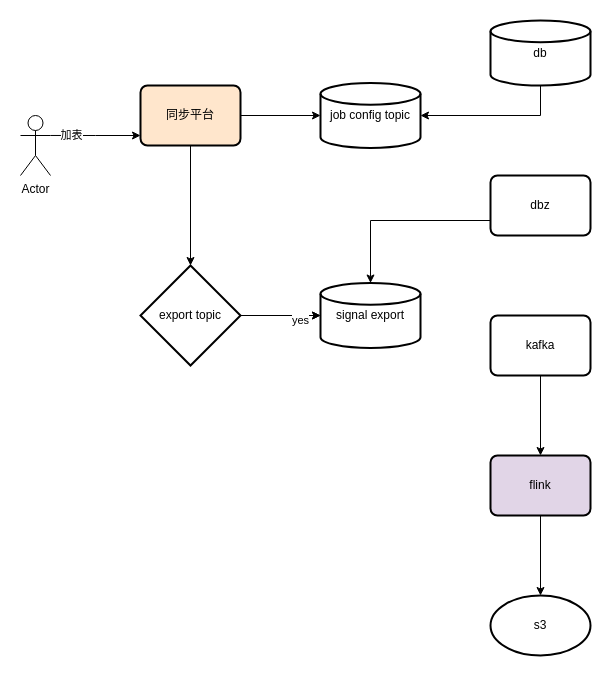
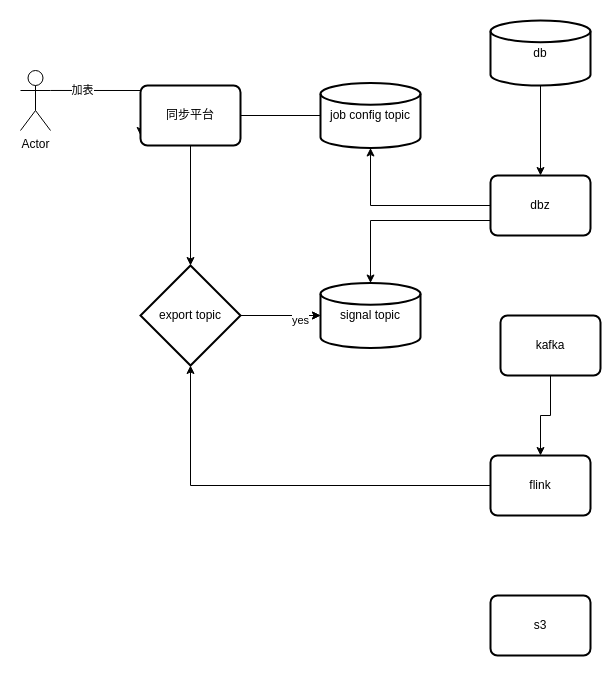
- <mxCell id="7" value="同步平台" style="rounded=1;whiteSpace=wrap;html=1;absoluteArcSize=1;arcSize=14;strokeWidth=2;fillColor=#ffe6cc;" vertex="1" parent="1"><mxGeometry x="140" y="85" width="100" height="60" as="geometry" /></mxCell>
+ <mxCell id="7" value="同步平台" style="rounded=1;whiteSpace=wrap;html=1;absoluteArcSize=1;arcSize=14;strokeWidth=2;" vertex="1" parent="1"><mxGeometry x="140" y="85" width="100" height="60" as="geometry" /></mxCell>
- <mxCell id="5" style="edgeStyle=orthogonalEdgeStyle;rounded=0;orthogonalLoop=1;jettySize=auto;html=1;entryX=0;entryY=0.5;entryDx=0;entryDy=0;entryPerimeter=0;" edge="1" parent="1" source="7" target="8"><mxGeometry relative="1" as="geometry"><mxPoint x="300" y="135" as="targetPoint" /></mxGeometry></mxCell>
+ <mxCell id="5" style="edgeStyle=orthogonalEdgeStyle;rounded=0;orthogonalLoop=1;jettySize=auto;html=1;entryX=0;entryY=0.5;entryDx=0;entryDy=0;entryPerimeter=0;endArrow=none;" edge="1" parent="1" source="7" target="8"><mxGeometry relative="1" as="geometry"><mxPoint x="300" y="135" as="targetPoint" /></mxGeometry></mxCell>
- <mxCell id="17" style="edgeStyle=orthogonalEdgeStyle;rounded=0;orthogonalLoop=1;jettySize=auto;html=1;exitX=0.5;exitY=1;exitDx=0;exitDy=0;exitPerimeter=0;" edge="1" parent="1" source="18" target="8"><mxGeometry relative="1" as="geometry" /></mxCell>
+ <mxCell id="17" style="edgeStyle=orthogonalEdgeStyle;rounded=0;orthogonalLoop=1;jettySize=auto;html=1;exitX=0.5;exitY=1;exitDx=0;exitDy=0;exitPerimeter=0;entryX=0.5;entryY=0;entryDx=0;entryDy=0;" edge="1" parent="1" source="18" target="16"><mxGeometry relative="1" as="geometry" /></mxCell>
- <mxCell id="4" value="Actor" style="shape=umlActor;verticalLabelPosition=bottom;verticalAlign=top;html=1;" vertex="1" parent="1"><mxGeometry x="20" y="115" width="30" height="60" as="geometry" /></mxCell>
+ <mxCell id="4" value="Actor" style="shape=umlActor;verticalLabelPosition=bottom;verticalAlign=top;html=1;" vertex="1" parent="1"><mxGeometry x="20" y="70" width="30" height="60" as="geometry" /></mxCell>
+ <mxCell id="14" style="edgeStyle=orthogonalEdgeStyle;rounded=0;orthogonalLoop=1;jettySize=auto;html=1;exitX=0;exitY=0.5;exitDx=0;exitDy=0;" edge="1" parent="1" source="16" target="8"><mxGeometry relative="1" as="geometry" /></mxCell>
- <mxCell id="13" value="signal export" style="strokeWidth=2;html=1;shape=mxgraph.flowchart.database;whiteSpace=wrap;" vertex="1" parent="1"><mxGeometry x="320" y="282.5" width="100" height="65" as="geometry" /></mxCell>
+ <mxCell id="13" value="signal topic" style="strokeWidth=2;html=1;shape=mxgraph.flowchart.database;whiteSpace=wrap;" vertex="1" parent="1"><mxGeometry x="320" y="282.5" width="100" height="65" as="geometry" /></mxCell>
- <mxCell id="20" value="kafka" style="rounded=1;whiteSpace=wrap;html=1;absoluteArcSize=1;arcSize=14;strokeWidth=2;" vertex="1" parent="1"><mxGeometry x="490" y="315" width="100" height="60" as="geometry" /></mxCell>
+ <mxCell id="20" value="kafka" style="rounded=1;whiteSpace=wrap;html=1;absoluteArcSize=1;arcSize=14;strokeWidth=2;" vertex="1" parent="1"><mxGeometry x="500" y="315" width="100" height="60" as="geometry" /></mxCell>
- <mxCell id="22" value="flink" style="rounded=1;whiteSpace=wrap;html=1;absoluteArcSize=1;arcSize=14;strokeWidth=2;fillColor=#e1d5e7;" vertex="1" parent="1"><mxGeometry x="490" y="455" width="100" height="60" as="geometry" /></mxCell>
+ <mxCell id="22" value="flink" style="rounded=1;whiteSpace=wrap;html=1;absoluteArcSize=1;arcSize=14;strokeWidth=2;" vertex="1" parent="1"><mxGeometry x="490" y="455" width="100" height="60" as="geometry" /></mxCell>
- <mxCell id="21" value="" style="edgeStyle=orthogonalEdgeStyle;rounded=0;orthogonalLoop=1;jettySize=auto;html=1;" edge="1" parent="1" source="22" target="23"><mxGeometry relative="1" as="geometry" /></mxCell>
+ <mxCell id="21" value="" style="edgeStyle=orthogonalEdgeStyle;rounded=0;orthogonalLoop=1;jettySize=auto;html=1;" edge="1" parent="1" source="22" target="12"><mxGeometry relative="1" as="geometry" /></mxCell>
- <mxCell id="23" value="s3" style="ellipse;whiteSpace=wrap;html=1;absoluteArcSize=1;arcSize=14;strokeWidth=2;" vertex="1" parent="1"><mxGeometry x="490" y="595" width="100" height="60" as="geometry" /></mxCell>
+ <mxCell id="23" value="s3" style="rounded=1;whiteSpace=wrap;html=1;absoluteArcSize=1;arcSize=14;strokeWidth=2;" vertex="1" parent="1"><mxGeometry x="490" y="595" width="100" height="60" as="geometry" /></mxCell>
